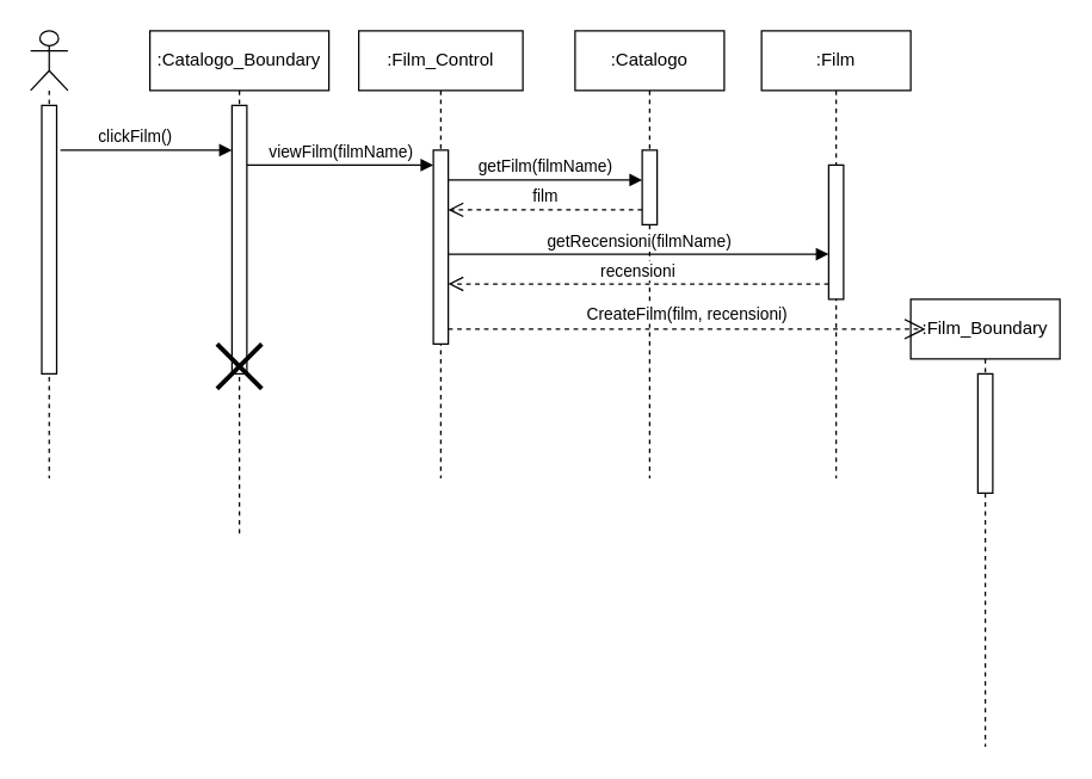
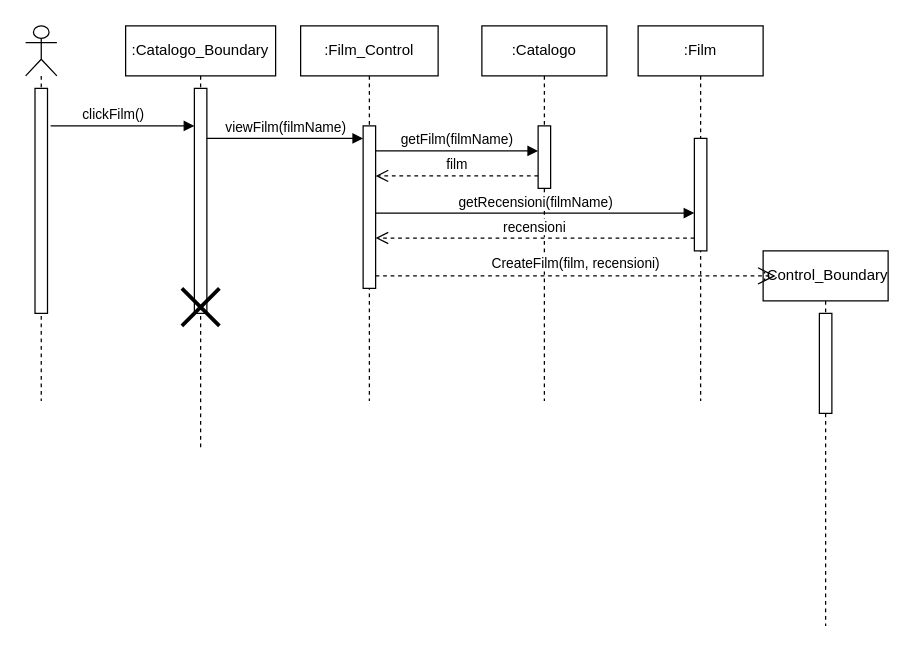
- <mxCell id="19" value=":Film_Boundary" style="shape=umlLifeline;perimeter=lifelinePerimeter;whiteSpace=wrap;html=1;container=1;dropTarget=0;collapsible=0;recursiveResize=0;outlineConnect=0;portConstraint=eastwest;newEdgeStyle={&quot;curved&quot;:0,&quot;rounded&quot;:0};" parent="1" vertex="1"><mxGeometry x="610" y="200" width="100" height="300" as="geometry" /></mxCell>
+ <mxCell id="19" value=":Control_Boundary" style="shape=umlLifeline;perimeter=lifelinePerimeter;whiteSpace=wrap;html=1;container=1;dropTarget=0;collapsible=0;recursiveResize=0;outlineConnect=0;portConstraint=eastwest;newEdgeStyle={&quot;curved&quot;:0,&quot;rounded&quot;:0};" parent="1" vertex="1"><mxGeometry x="610" y="200" width="100" height="300" as="geometry" /></mxCell>
